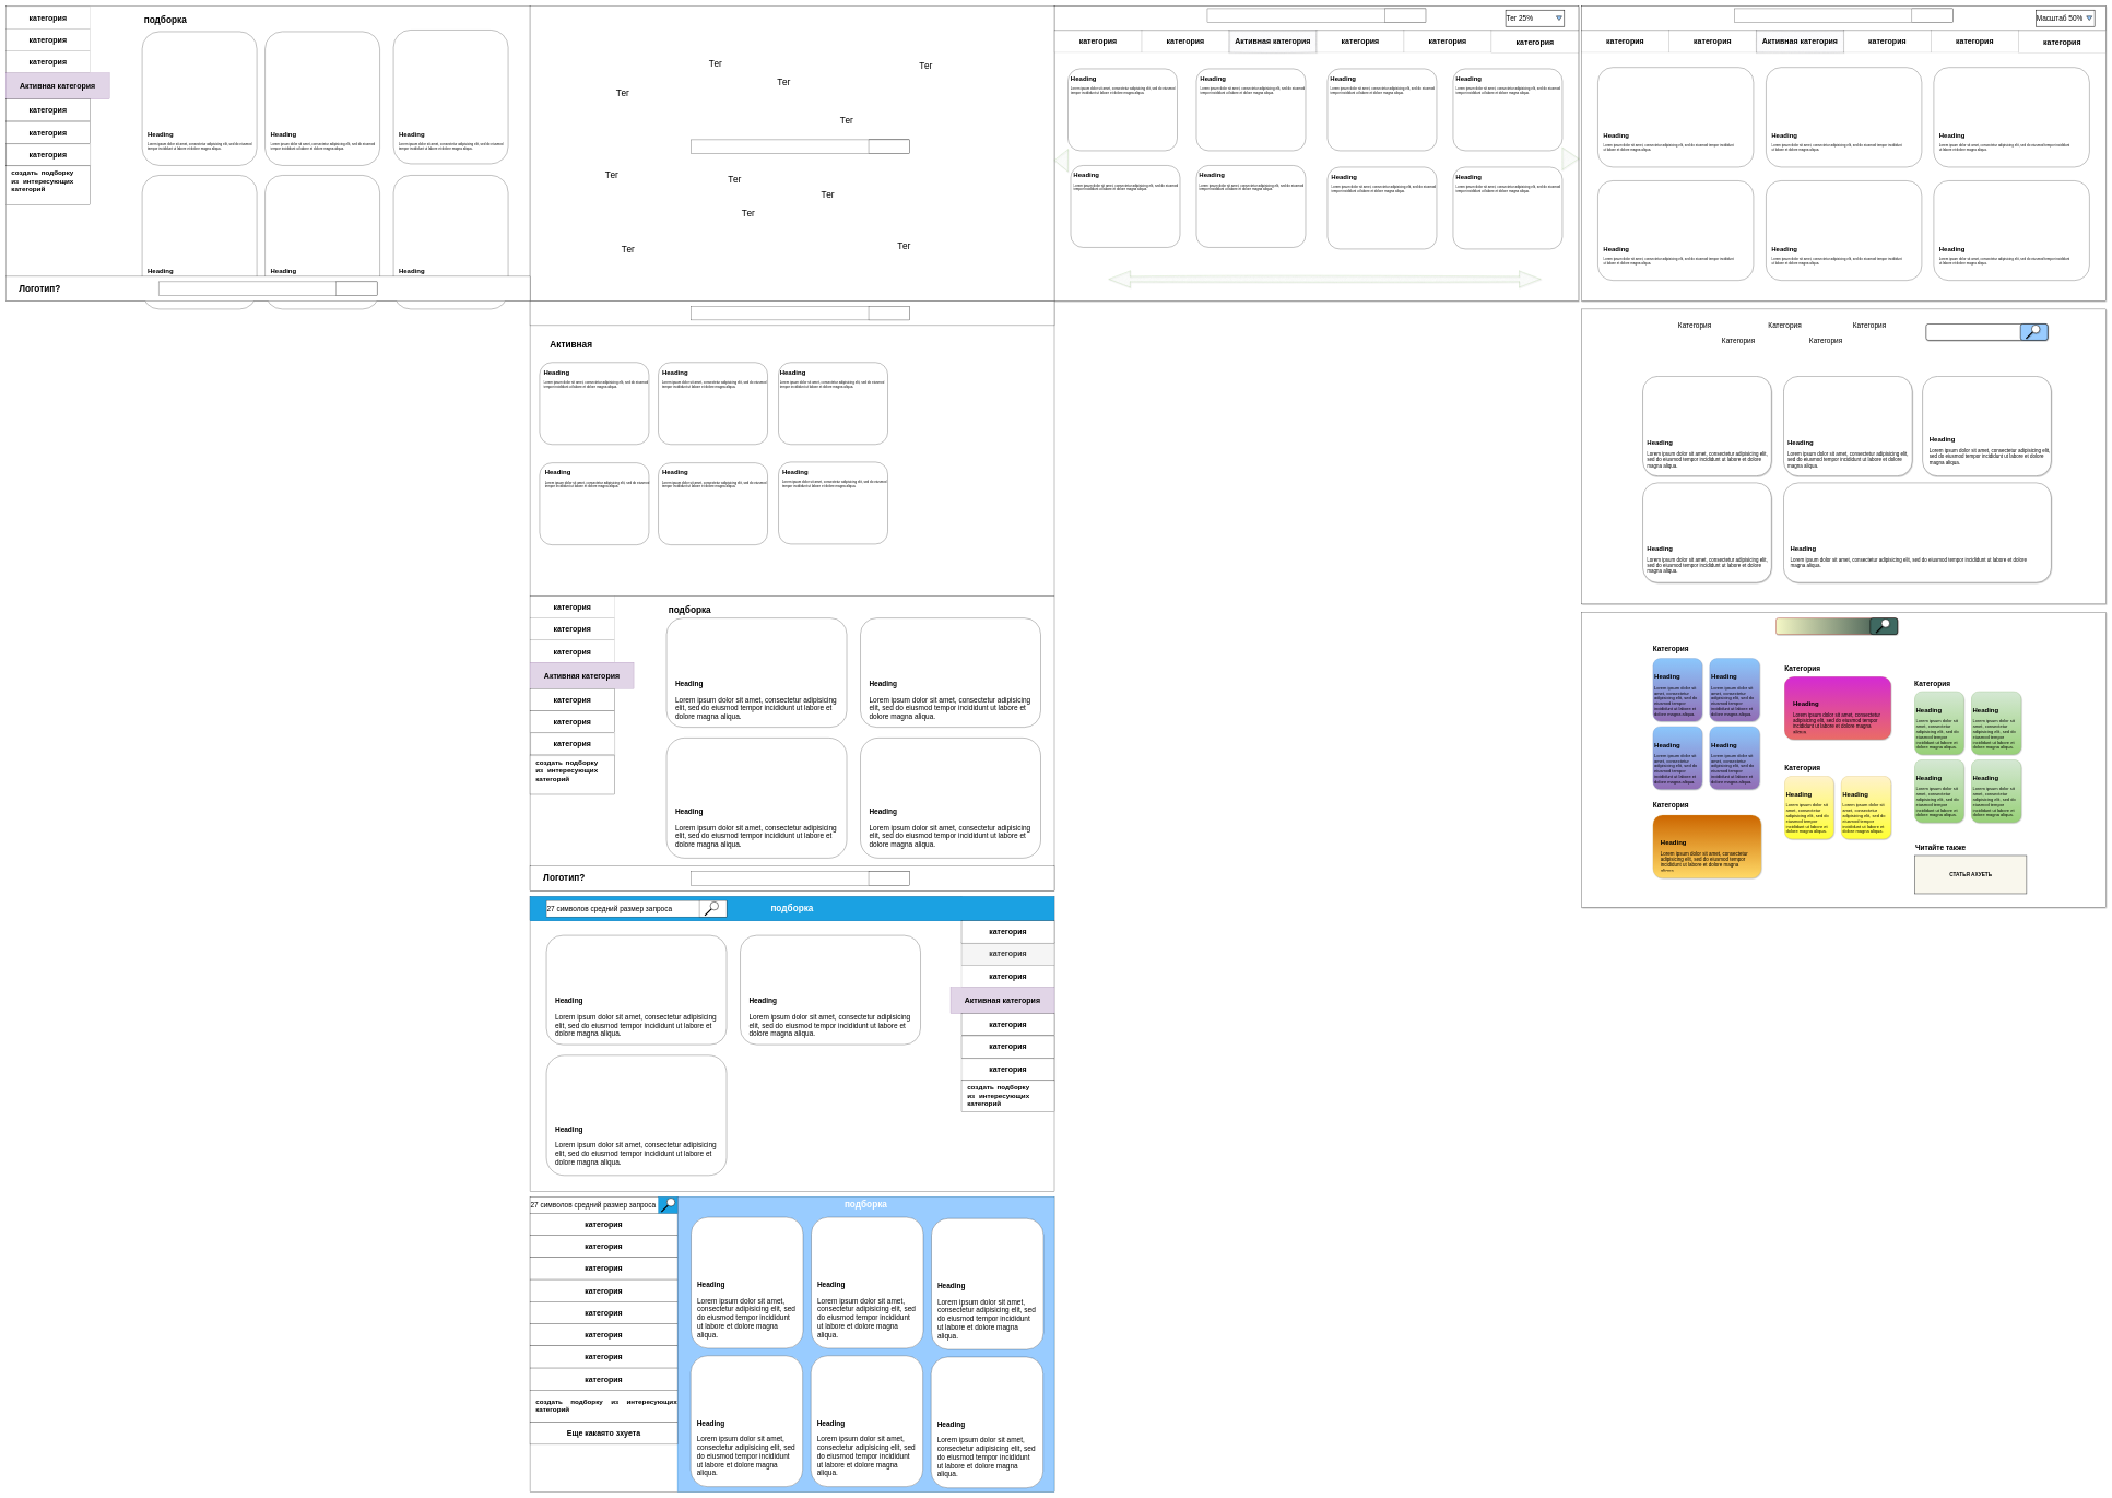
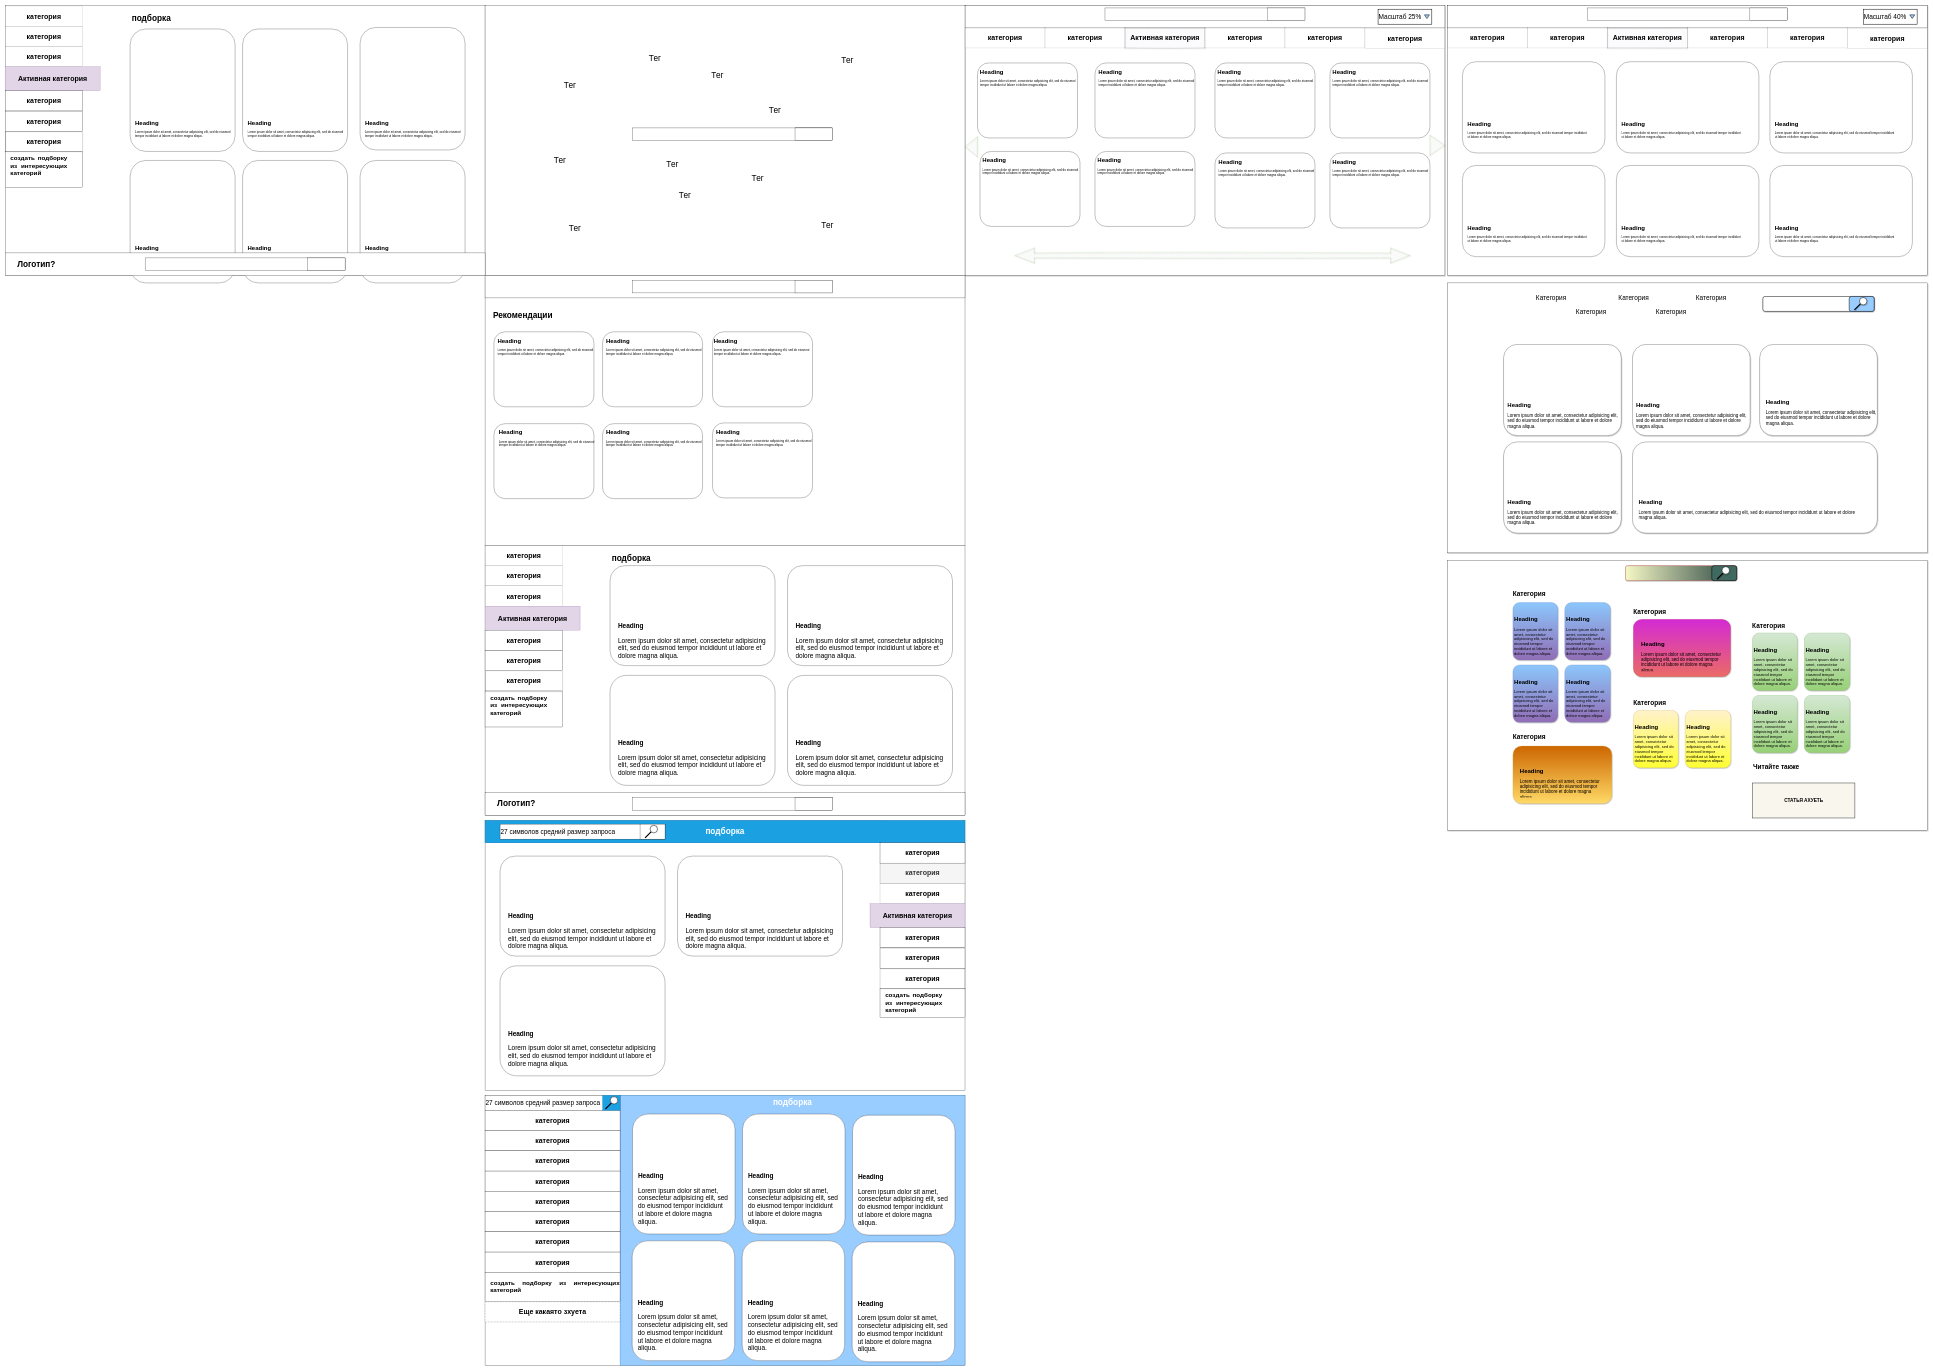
- <mxCell id="186" value="&lt;font style=&quot;font-size: 26px&quot;&gt;Тег 25%&amp;nbsp;&lt;/font&gt;" style="rounded=0;whiteSpace=wrap;html=1;strokeWidth=2;align=left;" vertex="1" parent="1"><mxGeometry x="5512.5" y="35" width="215" height="60" as="geometry" /></mxCell>
+ <mxCell id="186" value="&lt;font style=&quot;font-size: 26px&quot;&gt;Масштаб 25%&amp;nbsp;&lt;/font&gt;" style="rounded=0;whiteSpace=wrap;html=1;strokeWidth=2;align=left;" vertex="1" parent="1"><mxGeometry x="5512.5" y="35" width="215" height="60" as="geometry" /></mxCell>
- <mxCell id="188" value="&lt;font style=&quot;font-size: 26px&quot;&gt;Масштаб 50%&amp;nbsp;&lt;/font&gt;" style="rounded=0;whiteSpace=wrap;html=1;strokeWidth=2;align=left;" vertex="1" parent="1"><mxGeometry x="7454" y="35" width="215" height="60" as="geometry" /></mxCell>
+ <mxCell id="188" value="&lt;font style=&quot;font-size: 26px&quot;&gt;Масштаб 40%&amp;nbsp;&lt;/font&gt;" style="rounded=0;whiteSpace=wrap;html=1;strokeWidth=2;align=left;" vertex="1" parent="1"><mxGeometry x="7454" y="35" width="215" height="60" as="geometry" /></mxCell>
- <mxCell id="26" value="&lt;font style=&quot;font-size: 33px&quot;&gt;Активная&lt;/font&gt;" style="text;html=1;strokeColor=none;align=center;verticalAlign=middle;whiteSpace=wrap;rounded=0;fontStyle=1;fontFamily=Helvetica;" parent="1" vertex="1"><mxGeometry x="1975.5" y="1210" width="230" height="100" as="geometry" /></mxCell>
+ <mxCell id="26" value="&lt;font style=&quot;font-size: 33px&quot;&gt;Рекомендации&lt;/font&gt;" style="text;html=1;strokeColor=none;align=center;verticalAlign=middle;whiteSpace=wrap;rounded=0;fontStyle=1;fontFamily=Helvetica;" parent="1" vertex="1"><mxGeometry x="1975.5" y="1210" width="230" height="100" as="geometry" /></mxCell>
- <mxCell id="244" value="&lt;font style=&quot;font-size: 26px&quot;&gt;Читайте также&lt;/font&gt;" style="text;html=1;strokeColor=none;fillColor=none;align=center;verticalAlign=middle;whiteSpace=wrap;rounded=0;shadow=0;fontStyle=1" vertex="1" parent="1"><mxGeometry x="7010" y="3074.5" width="190" height="56" as="geometry" /></mxCell>
+ <mxCell id="244" value="&lt;font style=&quot;font-size: 26px&quot;&gt;Читайте также&lt;/font&gt;" style="text;html=1;strokeColor=none;fillColor=none;align=center;verticalAlign=middle;whiteSpace=wrap;rounded=0;shadow=0;fontStyle=1" vertex="1" parent="1"><mxGeometry x="7010" y="3039.5" width="190" height="56" as="geometry" /></mxCell>
- <mxCell id="163" value="&lt;font style=&quot;font-size: 28px&quot;&gt;&lt;b&gt;Еще какаято зхуета&lt;/b&gt;&lt;/font&gt;" style="rounded=0;whiteSpace=wrap;html=1;strokeWidth=1;" vertex="1" parent="1"><mxGeometry y="5205.5" width="540" height="81" as="geometry" x="1940" /></mxCell>
+ <mxCell id="163" value="&lt;font style=&quot;font-size: 28px&quot;&gt;&lt;b&gt;Еще какаято зхуета&lt;/b&gt;&lt;/font&gt;" style="rounded=0;whiteSpace=wrap;html=1;strokeWidth=1;dashed=1;" vertex="1" parent="1"><mxGeometry y="5205.5" width="540" height="81" as="geometry" x="1940" /></mxCell>
